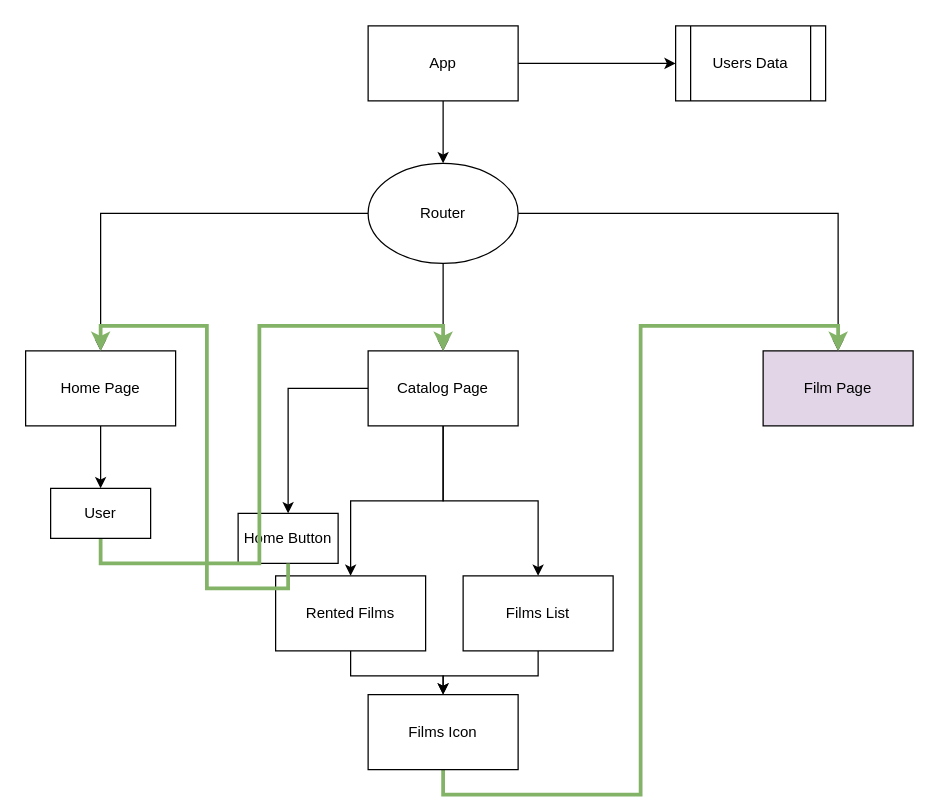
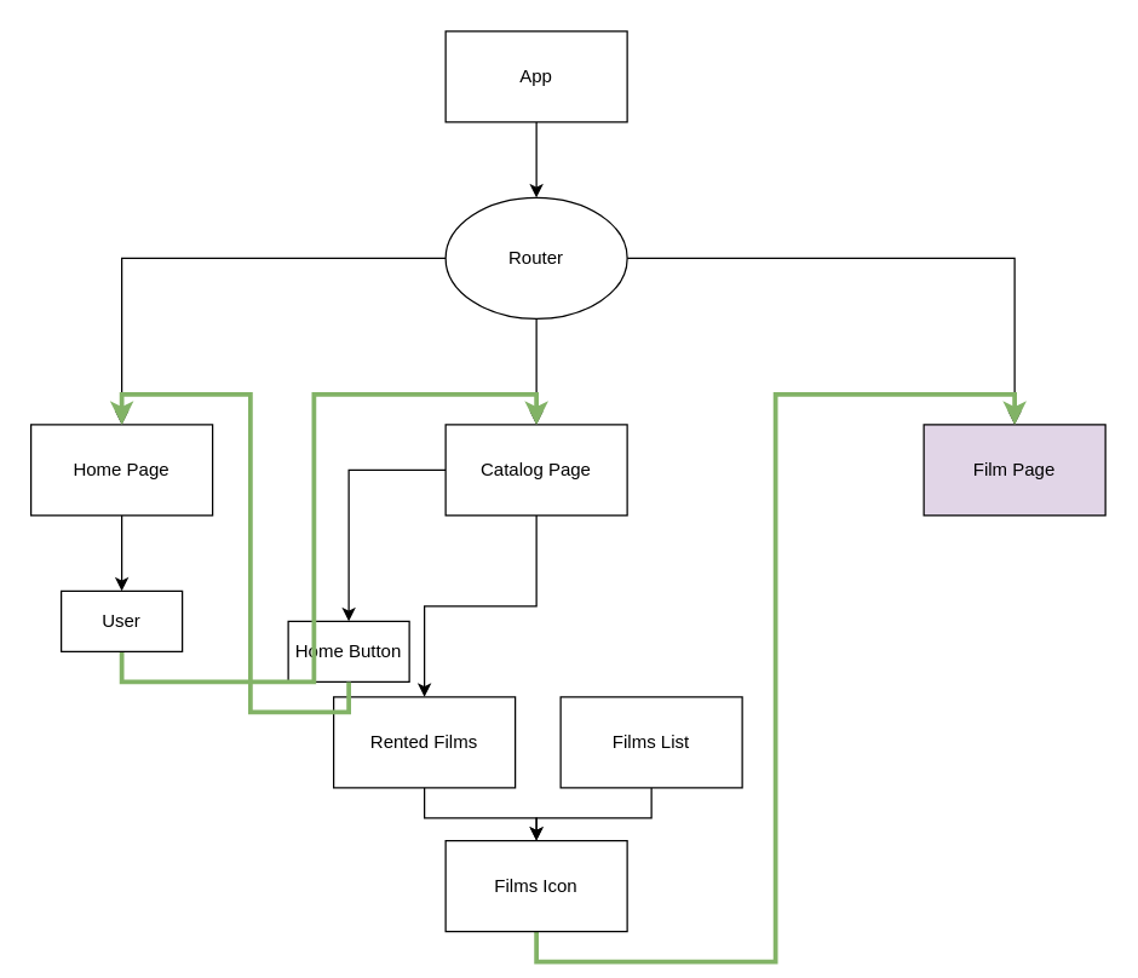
- <mxCell id="3" style="edgeStyle=orthogonalEdgeStyle;rounded=0;orthogonalLoop=1;jettySize=auto;html=1;exitX=1;exitY=0.5;exitDx=0;exitDy=0;entryX=0;entryY=0.5;entryDx=0;entryDy=0;" edge="1" parent="1" source="4" target="23"><mxGeometry relative="1" as="geometry"><Array as="points"><mxPoint x="450" y="50" /><mxPoint x="450" y="50" /></Array></mxGeometry></mxCell>
- <mxCell id="23" value="Users Data" style="shape=process;whiteSpace=wrap;html=1;backgroundOutline=1;" vertex="1" parent="1"><mxGeometry x="540" y="20" width="120" height="60" as="geometry" /></mxCell>
- <mxCell id="12" style="edgeStyle=orthogonalEdgeStyle;rounded=0;orthogonalLoop=1;jettySize=auto;html=1;exitX=0.5;exitY=1;exitDx=0;exitDy=0;entryX=0.5;entryY=0;entryDx=0;entryDy=0;" parent="1" source="14" target="17" edge="1"><mxGeometry relative="1" as="geometry" /></mxCell>
